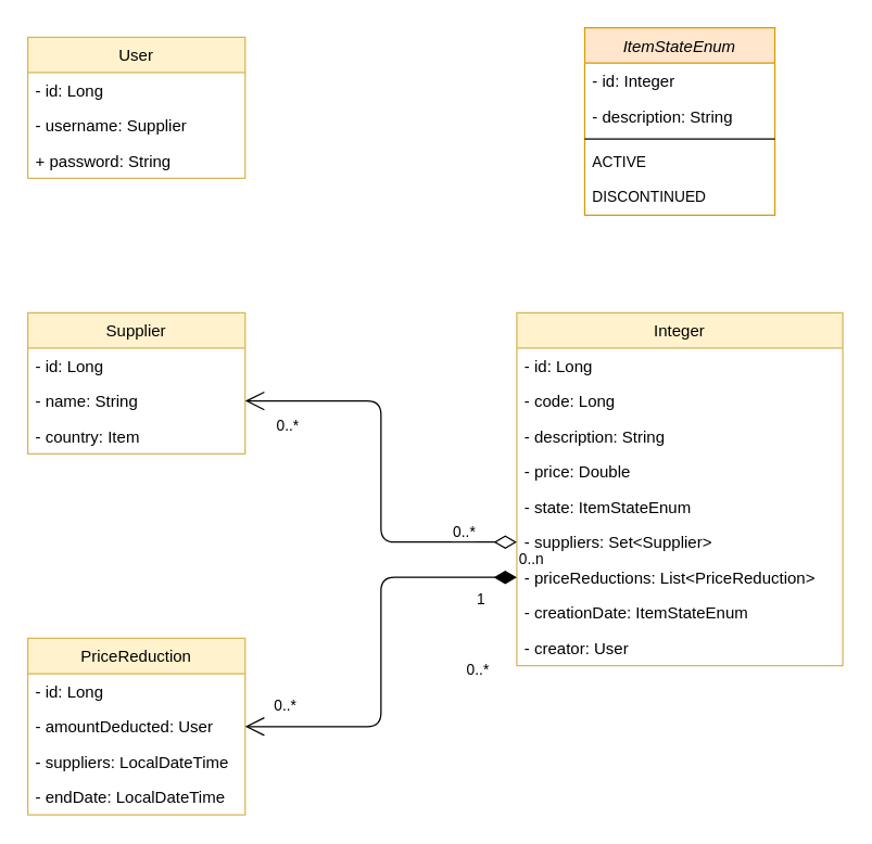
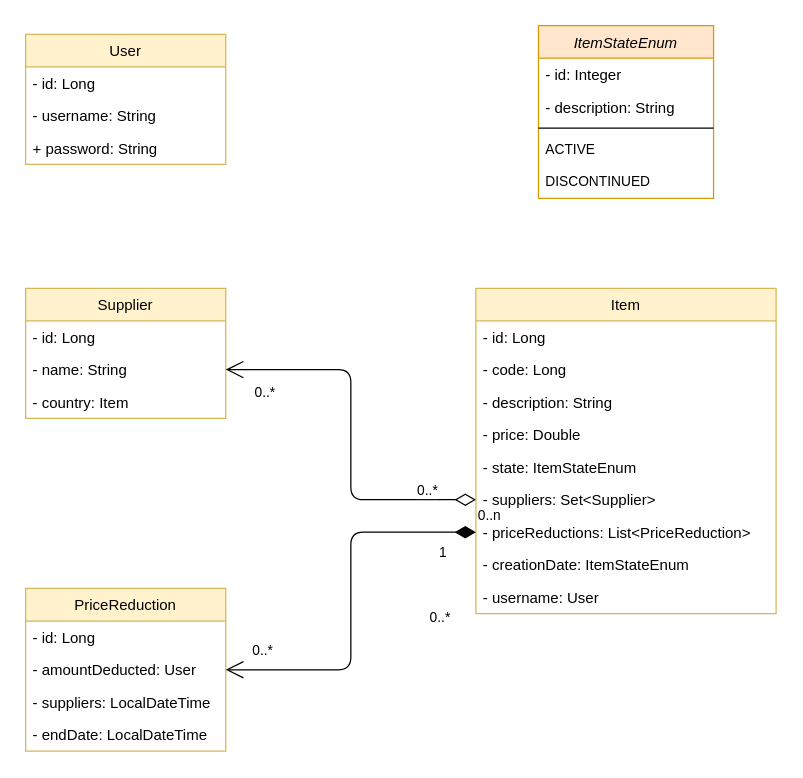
- <mxCell id="29" value="- username: Supplier" style="text;strokeColor=none;fillColor=none;align=left;verticalAlign=top;spacingLeft=4;spacingRight=4;overflow=hidden;rotatable=0;points=[[0,0.5],[1,0.5]];portConstraint=eastwest;" vertex="1" parent="27"><mxGeometry y="52" width="160" height="26" as="geometry" /></mxCell>
+ <mxCell id="29" value="- username: String" style="text;strokeColor=none;fillColor=none;align=left;verticalAlign=top;spacingLeft=4;spacingRight=4;overflow=hidden;rotatable=0;points=[[0,0.5],[1,0.5]];portConstraint=eastwest;" vertex="1" parent="27"><mxGeometry y="52" width="160" height="26" as="geometry" /></mxCell>
- <mxCell id="2" value="Integer" style="swimlane;fontStyle=0;childLayout=stackLayout;horizontal=1;startSize=26;fillColor=#fff2cc;horizontalStack=0;resizeParent=1;resizeParentMax=0;resizeLast=0;collapsible=1;marginBottom=0;strokeColor=#d6b656;" vertex="1" parent="1"><mxGeometry x="380" y="230" width="240" height="260" as="geometry" /></mxCell>
+ <mxCell id="2" value="Item" style="swimlane;fontStyle=0;childLayout=stackLayout;horizontal=1;startSize=26;fillColor=#fff2cc;horizontalStack=0;resizeParent=1;resizeParentMax=0;resizeLast=0;collapsible=1;marginBottom=0;strokeColor=#d6b656;" vertex="1" parent="1"><mxGeometry x="380" y="230" width="240" height="260" as="geometry" /></mxCell>
- <mxCell id="11" value="- creator: User" style="text;strokeColor=none;fillColor=none;align=left;verticalAlign=top;spacingLeft=4;spacingRight=4;overflow=hidden;rotatable=0;points=[[0,0.5],[1,0.5]];portConstraint=eastwest;" vertex="1" parent="2"><mxGeometry y="234" width="240" height="26" as="geometry" /></mxCell>
+ <mxCell id="11" value="- username: User" style="text;strokeColor=none;fillColor=none;align=left;verticalAlign=top;spacingLeft=4;spacingRight=4;overflow=hidden;rotatable=0;points=[[0,0.5],[1,0.5]];portConstraint=eastwest;" vertex="1" parent="2"><mxGeometry y="234" width="240" height="26" as="geometry" /></mxCell>
